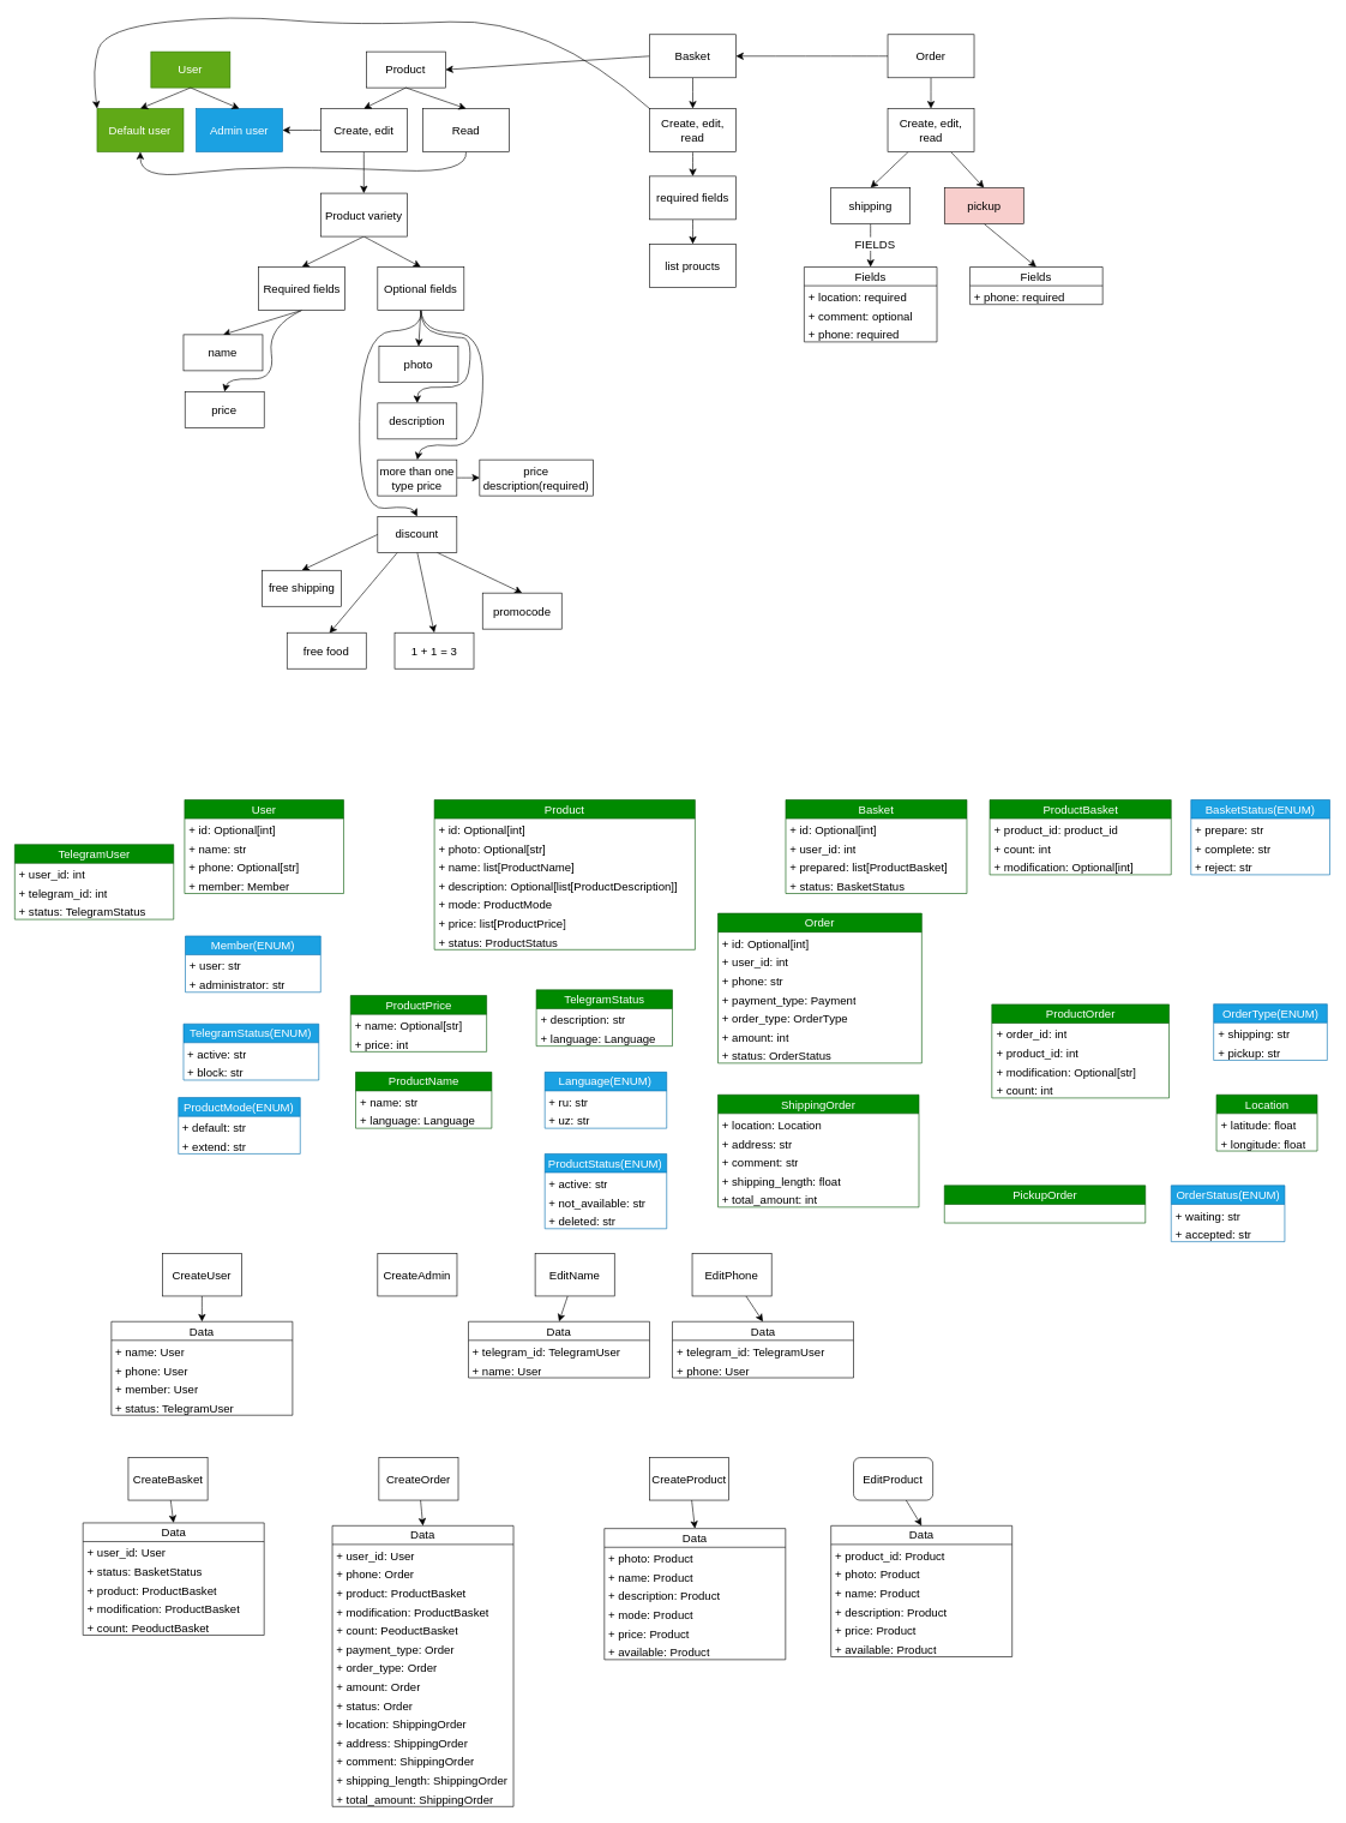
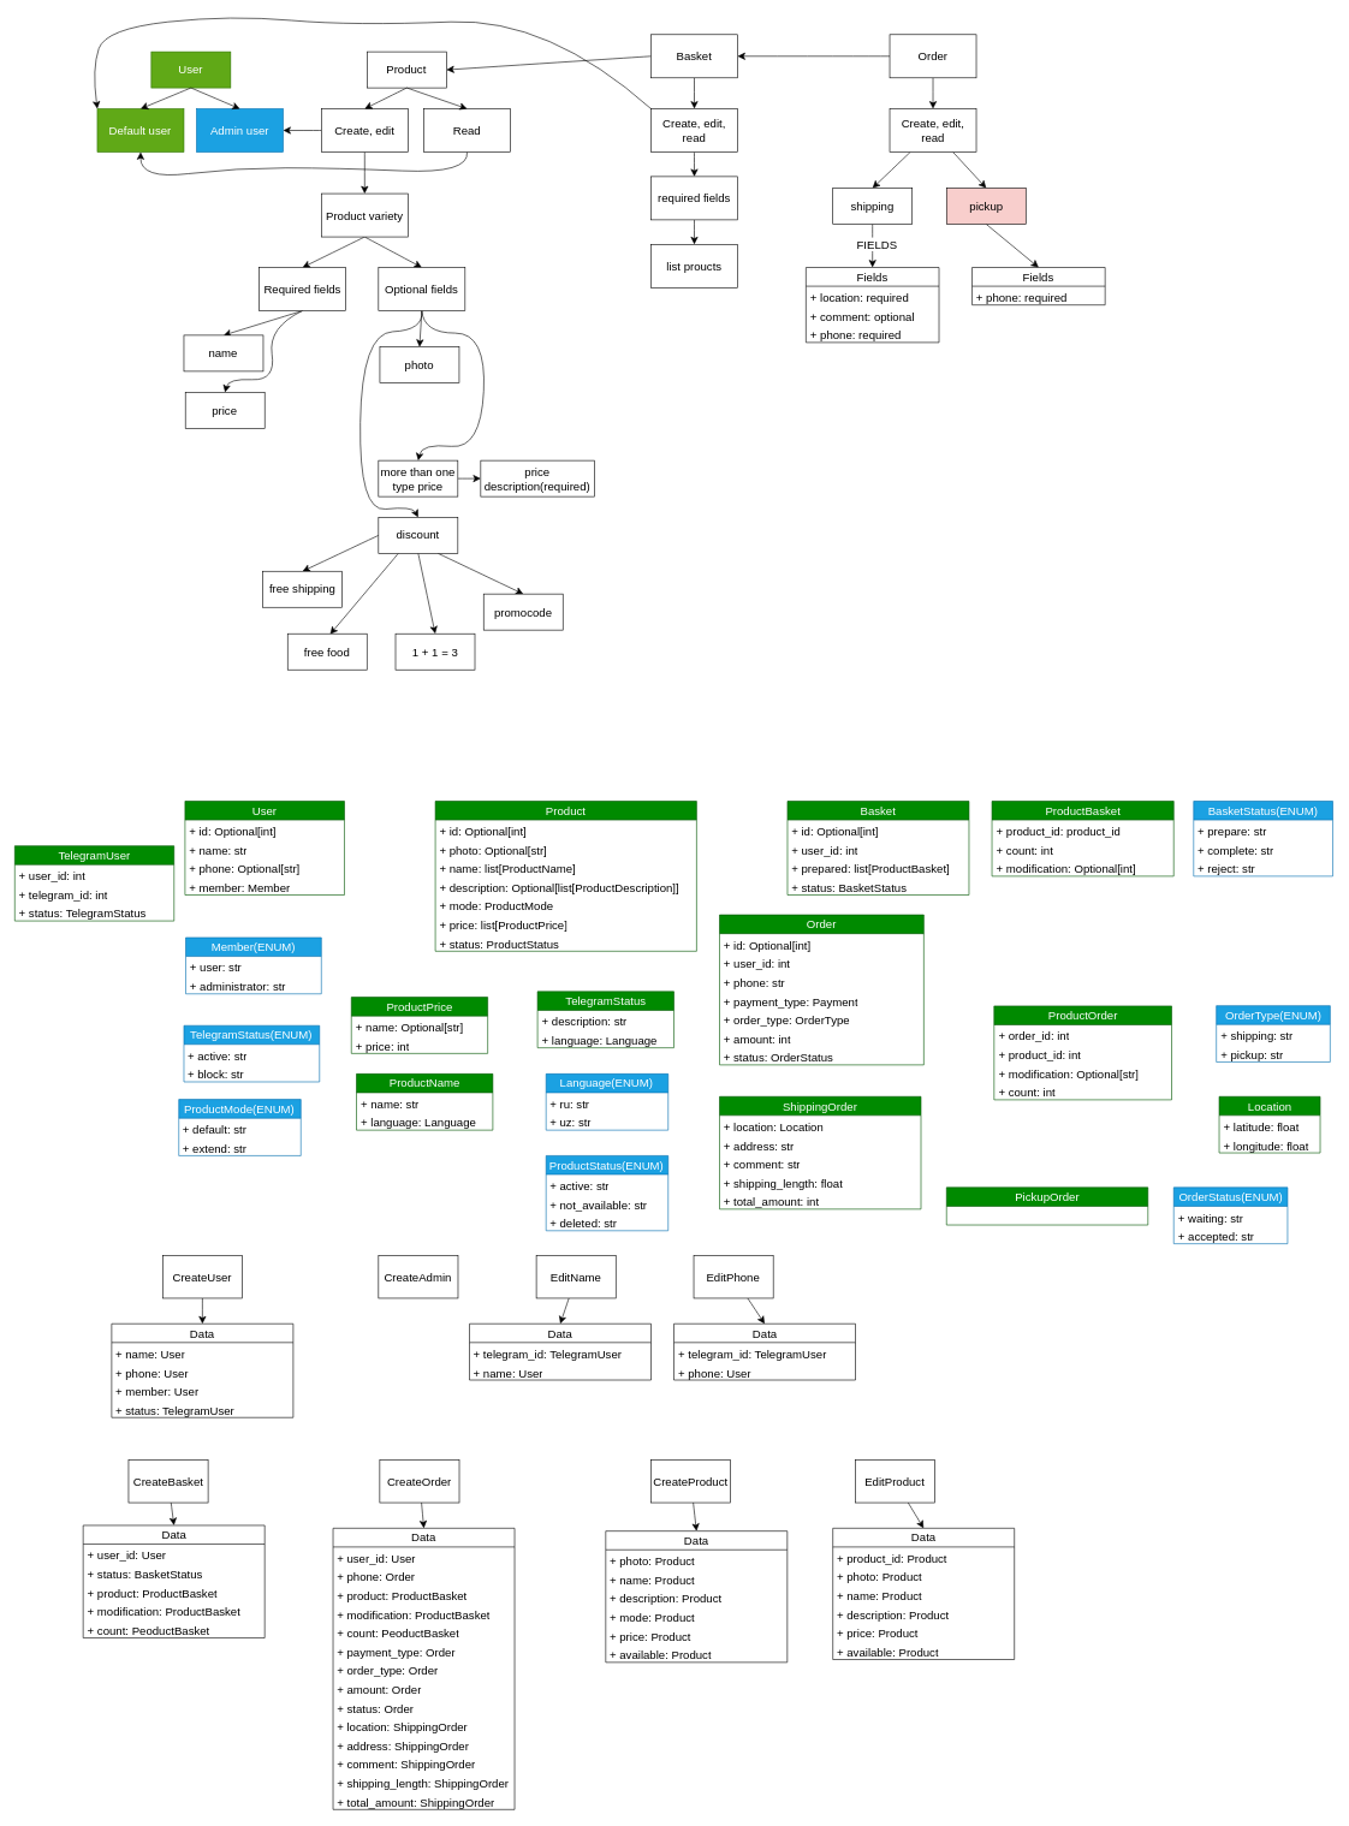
- <mxCell id="22" style="edgeStyle=none;curved=1;rounded=0;orthogonalLoop=1;jettySize=auto;html=1;entryX=0.5;entryY=0;entryDx=0;entryDy=0;fontSize=12;startSize=8;endSize=8;exitX=0.5;exitY=1;exitDx=0;exitDy=0;" edge="1" parent="1" source="25" target="29"><mxGeometry relative="1" as="geometry"><Array as="points"><mxPoint x="584" y="457" /><mxPoint x="631" y="468" /><mxPoint x="650" y="468" /><mxPoint x="654" y="496" /><mxPoint x="646" y="539" /><mxPoint x="579" y="535" /></Array></mxGeometry></mxCell>
- <mxCell id="29" value="description" style="html=1;whiteSpace=wrap;fontSize=16;" vertex="1" parent="1"><mxGeometry x="524.224" y="558.954" width="110" height="50" as="geometry" /></mxCell>
- <mxCell id="192" value="EditProduct" style="html=1;whiteSpace=wrap;fontSize=16;rounded=1;" vertex="1" parent="1"><mxGeometry x="1185.348" y="2023.518" width="110.24" height="59.06" as="geometry" /></mxCell>
+ <mxCell id="192" value="EditProduct" style="html=1;whiteSpace=wrap;fontSize=16;" vertex="1" parent="1"><mxGeometry x="1185.348" y="2023.518" width="110.24" height="59.06" as="geometry" /></mxCell>
